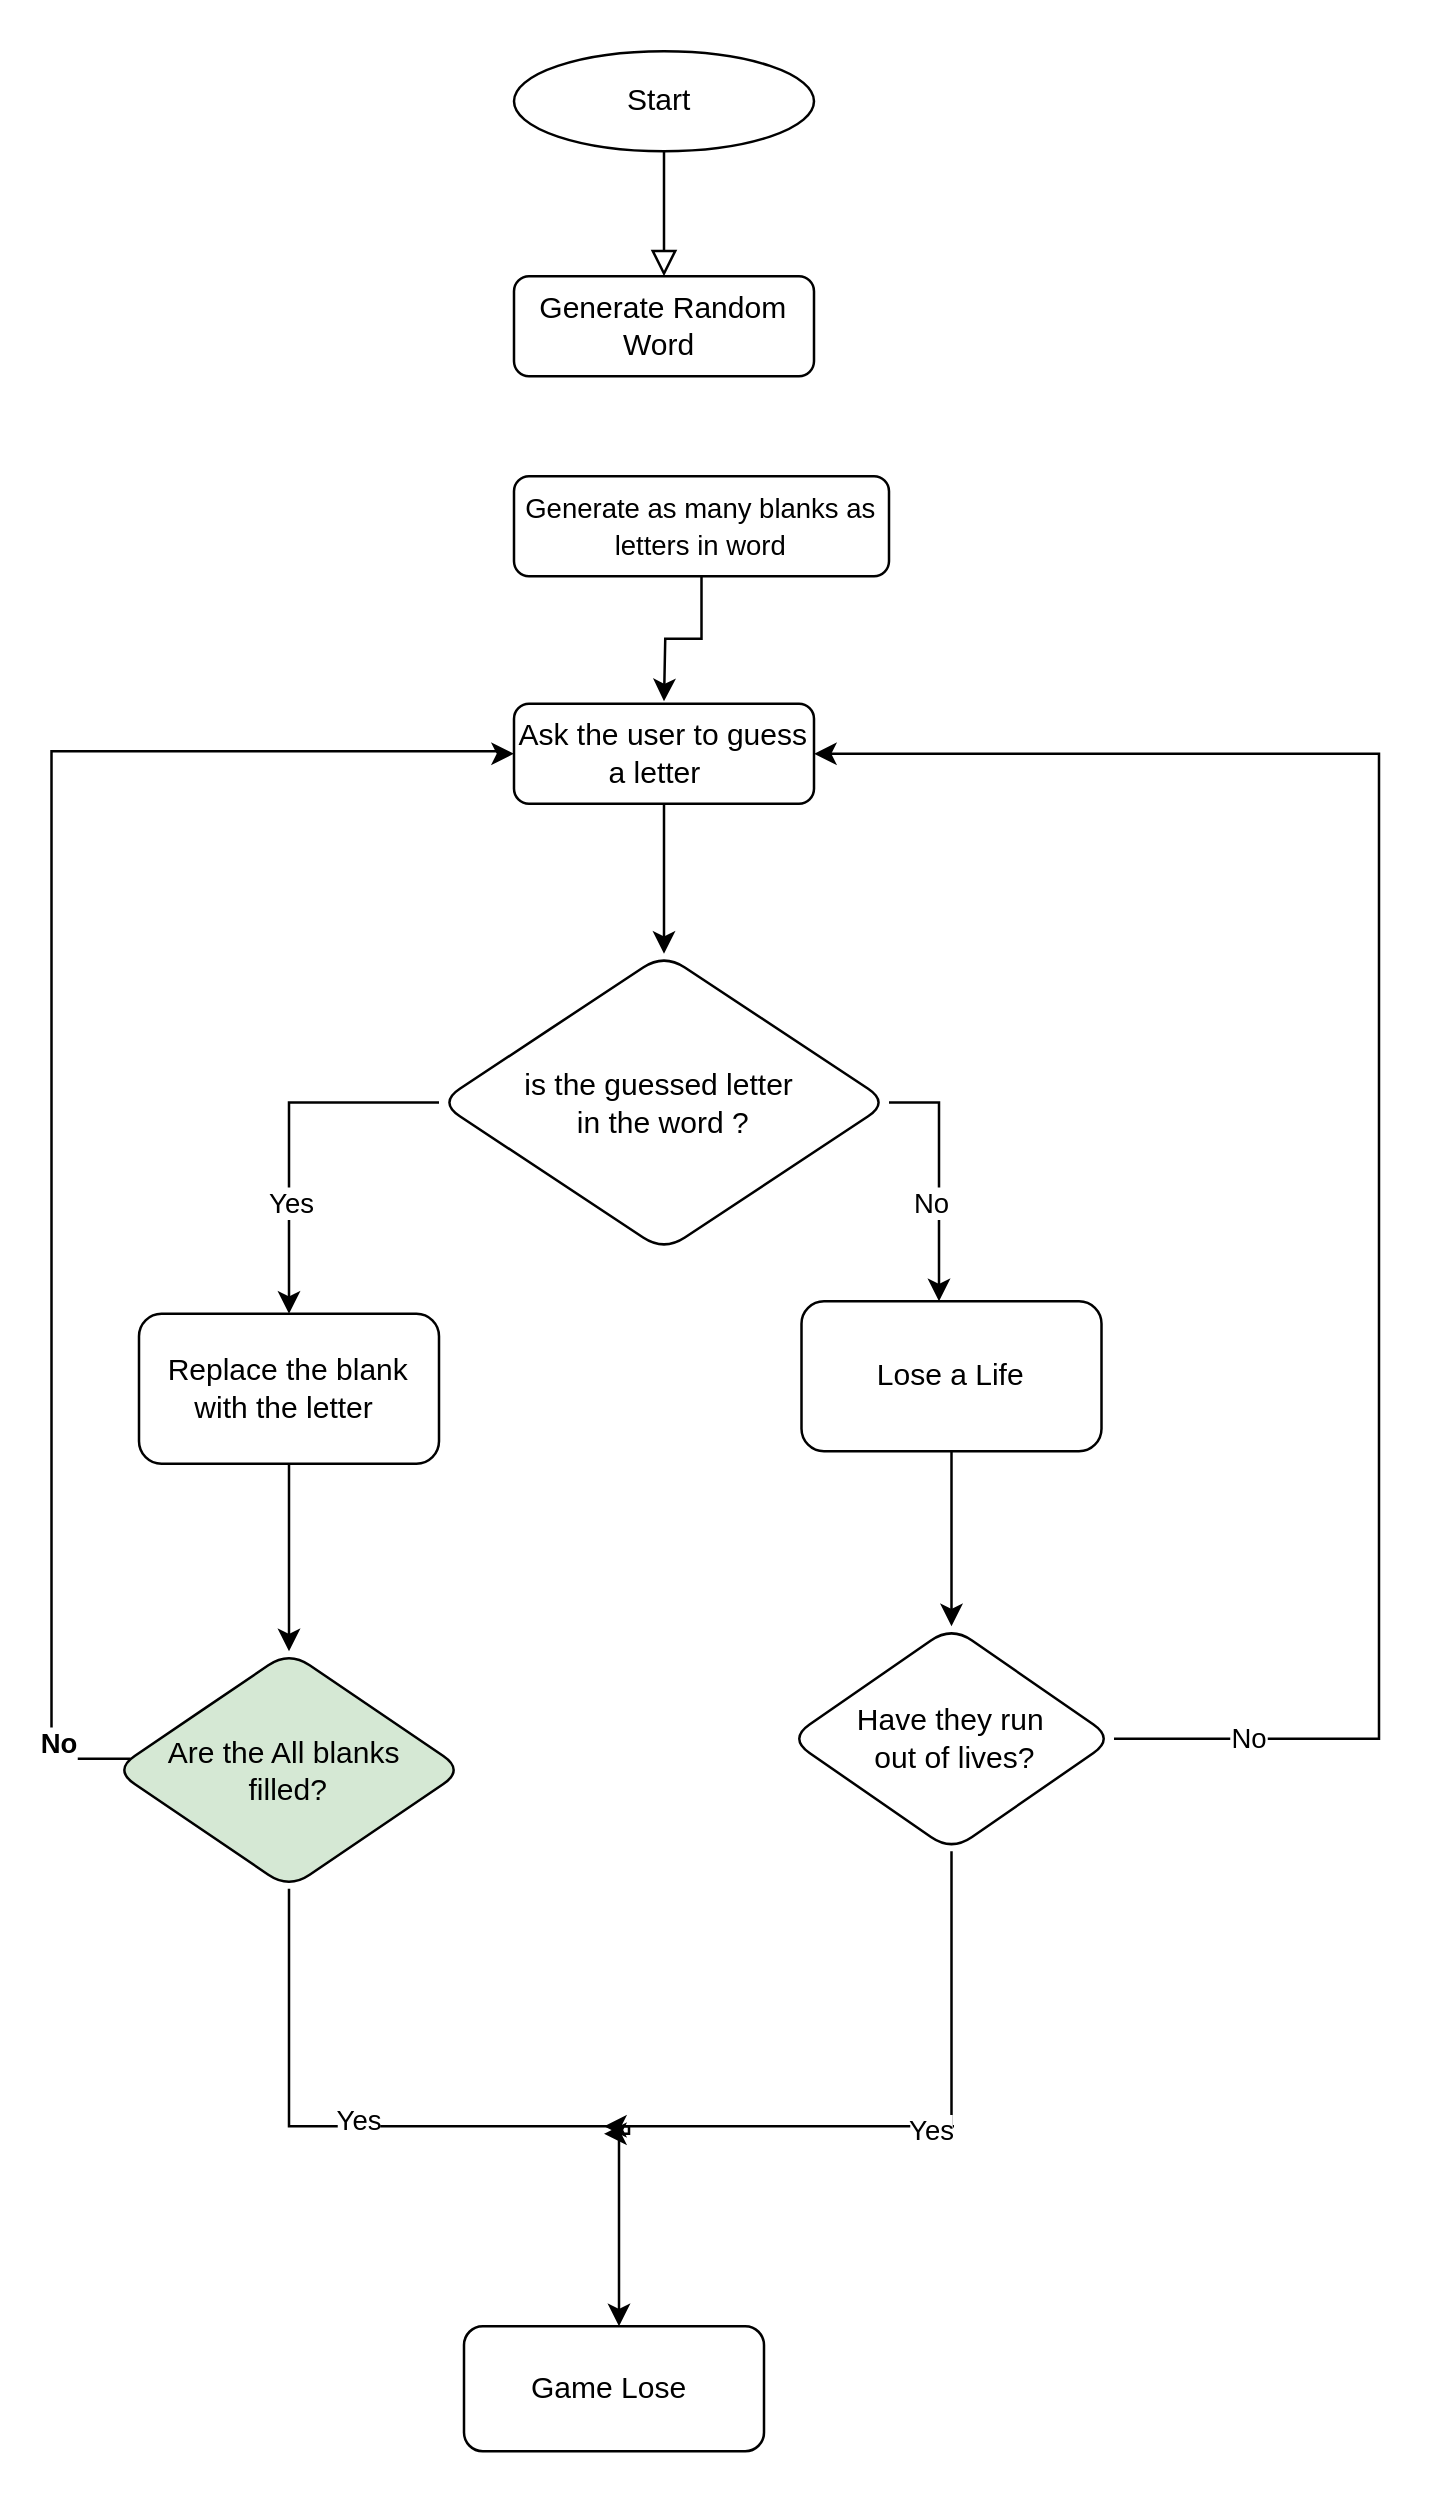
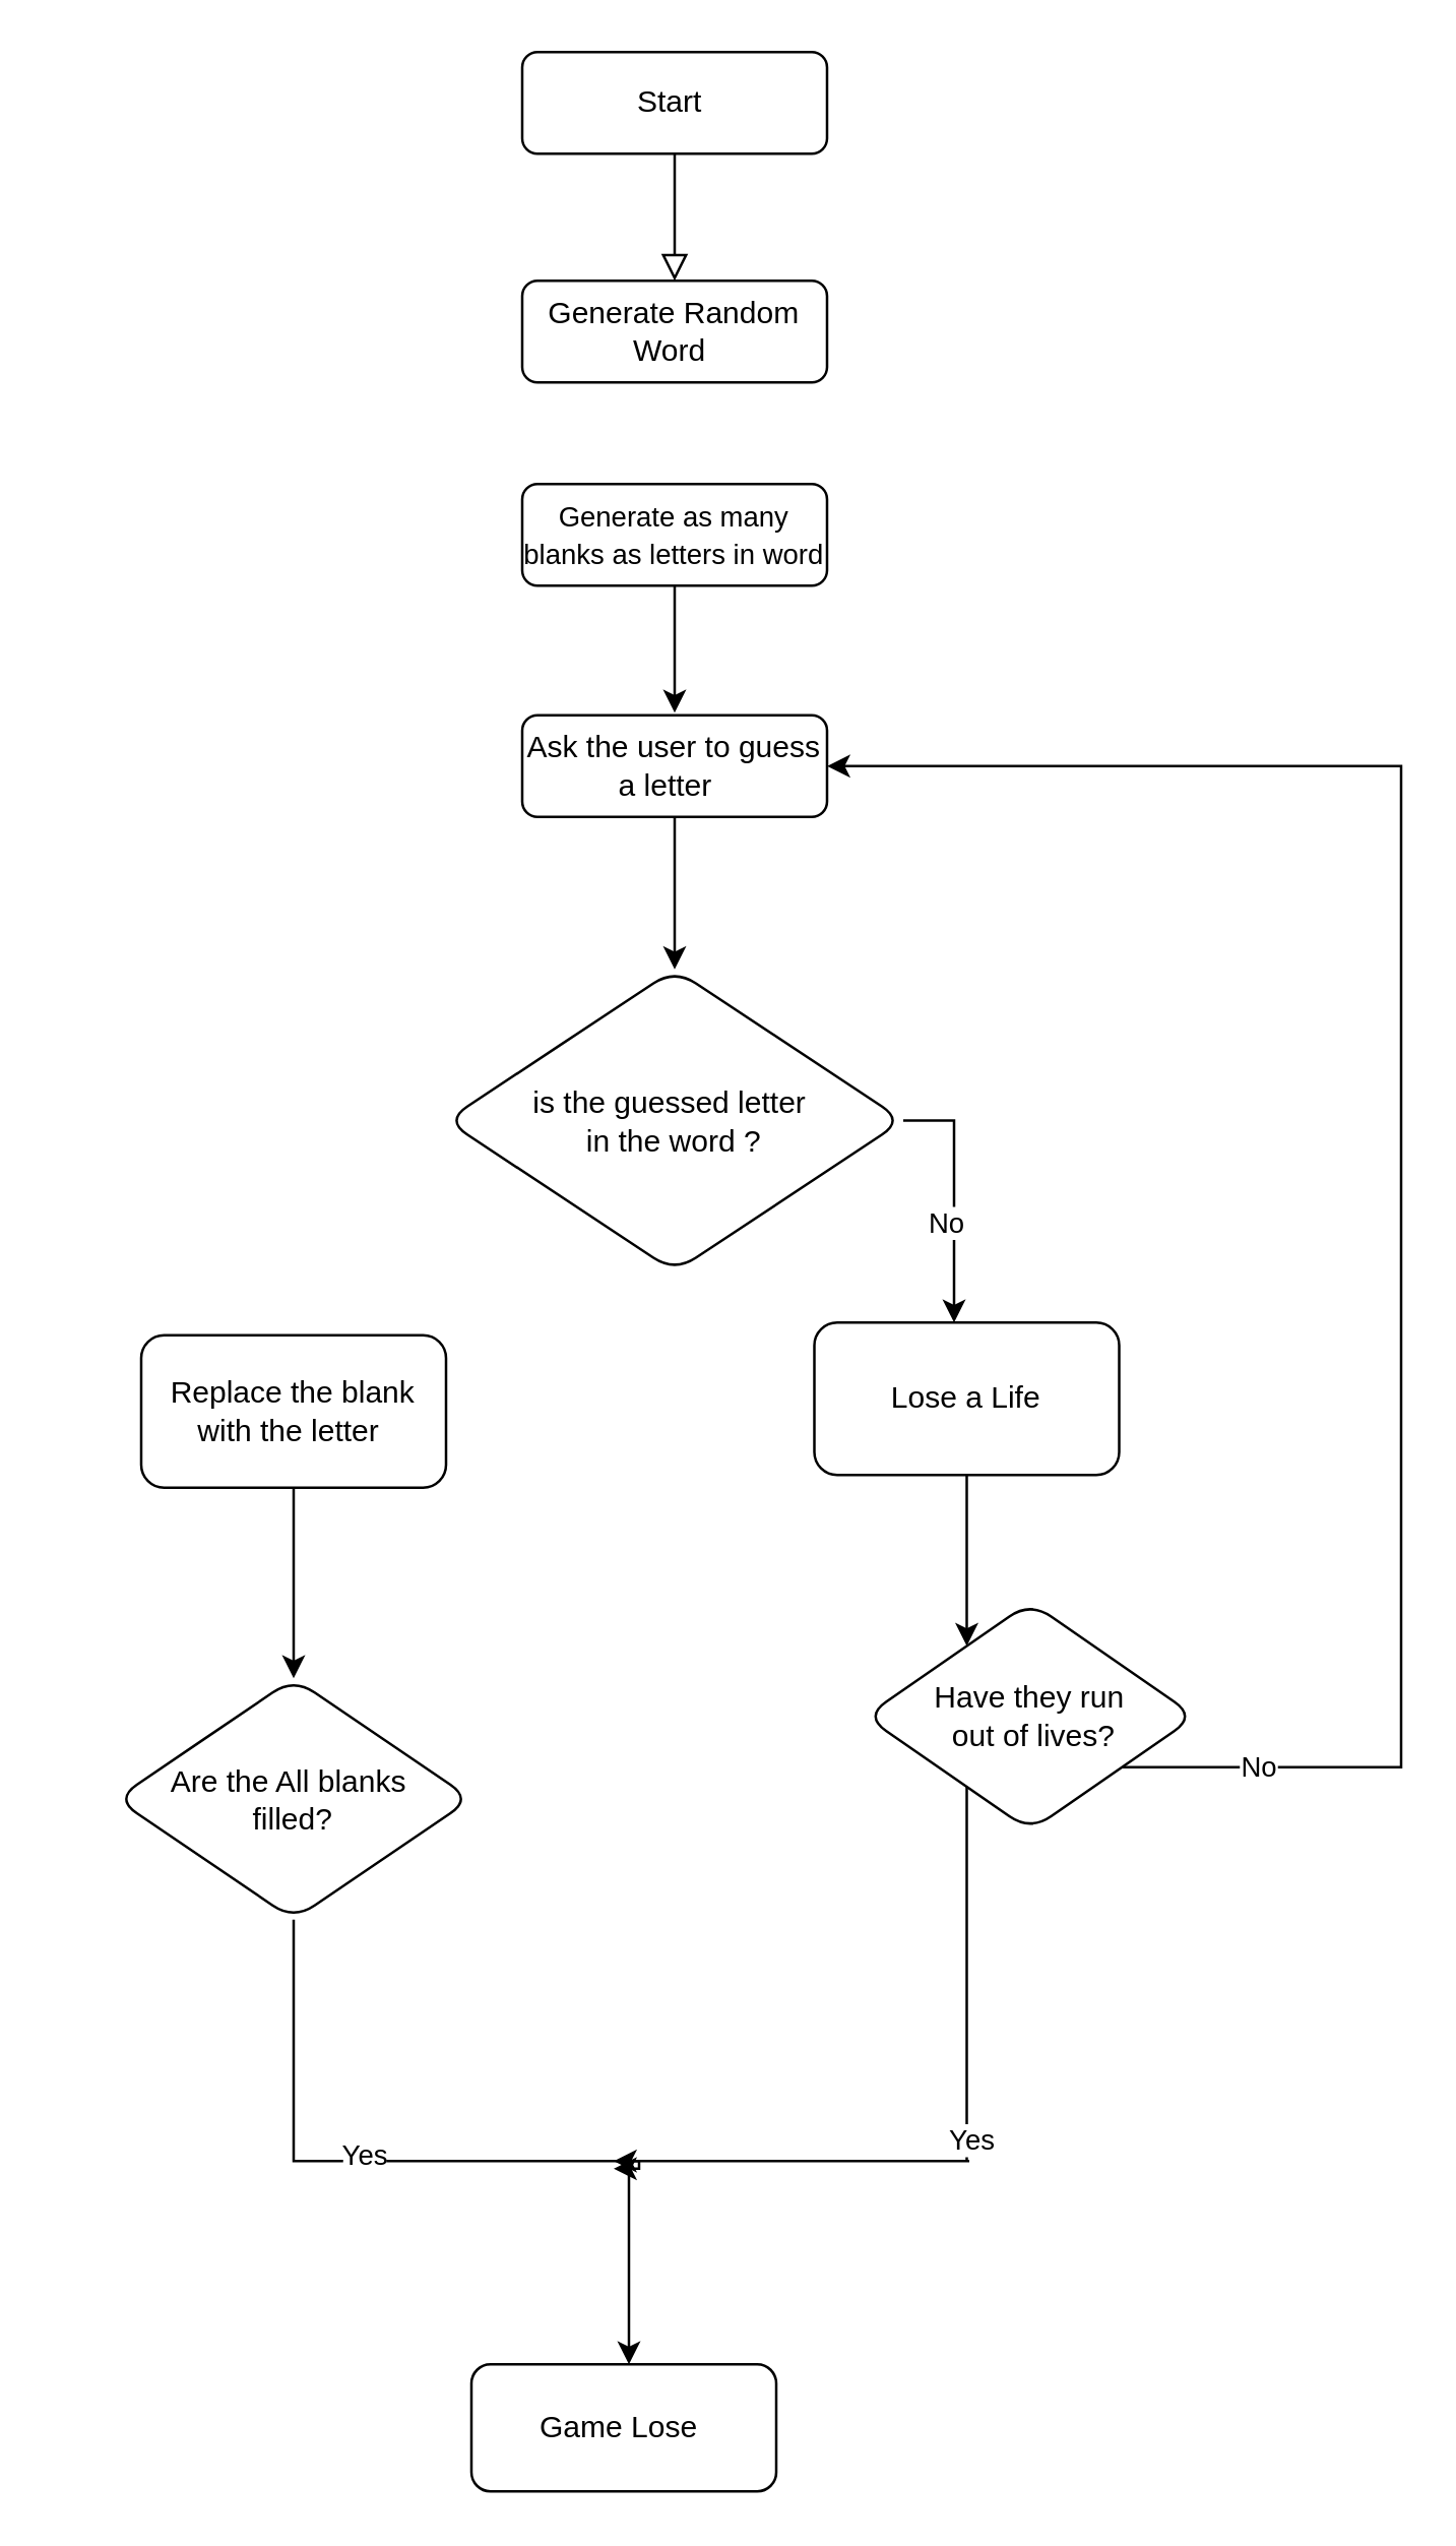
- <mxCell id="3" value="Start&amp;nbsp;" style="ellipse;whiteSpace=wrap;html=1;fontSize=12;glass=0;strokeWidth=1;shadow=0;" parent="1" vertex="1"><mxGeometry x="205" y="20" width="120" height="40" as="geometry" /></mxCell>
+ <mxCell id="3" value="Start&amp;nbsp;" style="rounded=1;whiteSpace=wrap;html=1;fontSize=12;glass=0;strokeWidth=1;shadow=0;" parent="1" vertex="1"><mxGeometry x="205" y="20" width="120" height="40" as="geometry" /></mxCell>
- <mxCell id="5" value="&lt;font style=&quot;font-size: 11px;&quot;&gt;Generate as many blanks as letters in word&lt;/font&gt;" style="rounded=1;whiteSpace=wrap;html=1;fontSize=12;glass=0;strokeWidth=1;shadow=0;" parent="1" vertex="1"><mxGeometry x="205" y="190" width="150" height="40" as="geometry" /></mxCell>
+ <mxCell id="5" value="&lt;font style=&quot;font-size: 11px;&quot;&gt;Generate as many blanks as letters in word&lt;/font&gt;" style="rounded=1;whiteSpace=wrap;html=1;fontSize=12;glass=0;strokeWidth=1;shadow=0;" parent="1" vertex="1"><mxGeometry x="205" y="190" width="120" height="40" as="geometry" /></mxCell>
- <mxCell id="18" value="" style="edgeStyle=orthogonalEdgeStyle;rounded=0;orthogonalLoop=1;jettySize=auto;html=1;entryX=0;entryY=0.5;entryDx=0;entryDy=0;" edge="1" parent="1" source="22" target="8"><mxGeometry relative="1" as="geometry"><mxPoint x="201" y="310" as="targetPoint" /><Array as="points"><mxPoint x="20" y="703" /><mxPoint x="20" y="300" /><mxPoint x="201" y="300" /><mxPoint x="201" y="301" /></Array></mxGeometry></mxCell>
- <mxCell id="19" value="No" style="edgeLabel;html=1;align=center;verticalAlign=middle;resizable=0;points=[];fontStyle=1" vertex="1" connectable="0" parent="18"><mxGeometry x="-0.877" y="-2" relative="1" as="geometry"><mxPoint as="offset" /></mxGeometry></mxCell>
- <mxCell id="9" value="" style="edgeStyle=orthogonalEdgeStyle;rounded=0;orthogonalLoop=1;jettySize=auto;html=1;" edge="1" parent="1" source="13" target="15"><mxGeometry relative="1" as="geometry"><Array as="points"><mxPoint x="115" y="441" /></Array></mxGeometry></mxCell>
- <mxCell id="10" value="Yes" style="edgeLabel;html=1;align=center;verticalAlign=middle;resizable=0;points=[];" vertex="1" connectable="0" parent="9"><mxGeometry x="-0.412" relative="1" as="geometry"><mxPoint x="-18" y="40" as="offset" /></mxGeometry></mxCell>
- <mxCell id="27" value="Have they run&lt;div&gt;&amp;nbsp;out of lives?&lt;/div&gt;" style="rhombus;whiteSpace=wrap;html=1;rounded=1;glass=0;strokeWidth=1;shadow=0;" vertex="1" parent="1"><mxGeometry x="315" y="650" width="130" height="90" as="geometry" /></mxCell>
+ <mxCell id="27" value="Have they run&lt;div&gt;&amp;nbsp;out of lives?&lt;/div&gt;" style="rhombus;whiteSpace=wrap;html=1;rounded=1;glass=0;strokeWidth=1;shadow=0;" vertex="1" parent="1"><mxGeometry x="340" y="630" width="130" height="90" as="geometry" /></mxCell>
- <mxCell id="22" value="Are the All blanks&amp;nbsp;&lt;div&gt;filled?&lt;/div&gt;" style="rhombus;whiteSpace=wrap;html=1;rounded=1;glass=0;strokeWidth=1;shadow=0;fillColor=#d5e8d4;" vertex="1" parent="1"><mxGeometry x="45" y="660" width="140" height="95" as="geometry" /></mxCell>
+ <mxCell id="22" value="Are the All blanks&amp;nbsp;&lt;div&gt;filled?&lt;/div&gt;" style="rhombus;whiteSpace=wrap;html=1;rounded=1;glass=0;strokeWidth=1;shadow=0;" vertex="1" parent="1"><mxGeometry x="45" y="660" width="140" height="95" as="geometry" /></mxCell>
